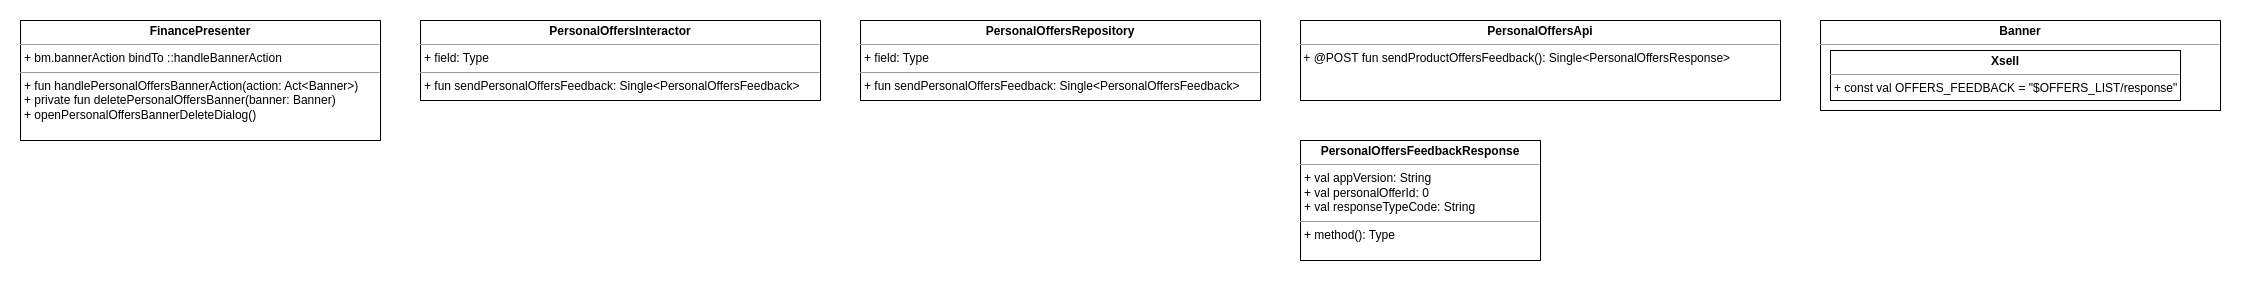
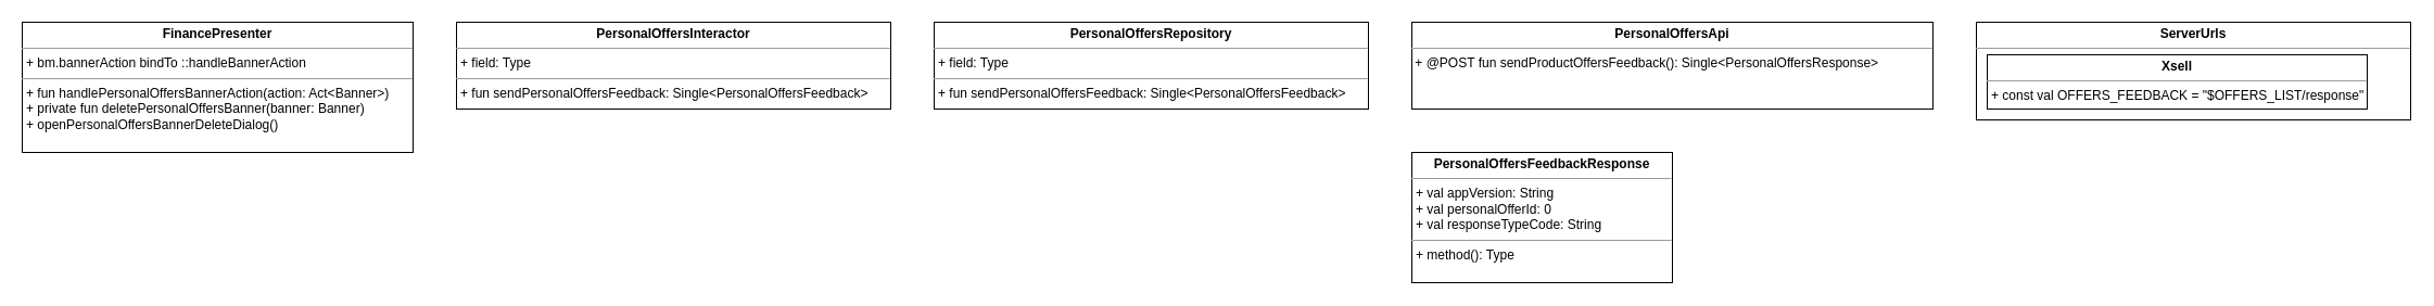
- <mxCell id="2" value="&lt;p style=&quot;margin: 0px ; margin-top: 4px ; text-align: center&quot;&gt;&lt;b&gt;Banner&lt;/b&gt;&lt;/p&gt;&lt;hr size=&quot;1&quot;&gt;&lt;p style=&quot;margin: 0px ; margin-left: 4px&quot;&gt;&lt;br&gt;&lt;/p&gt;" style="verticalAlign=top;align=left;overflow=fill;fontSize=12;fontFamily=Helvetica;html=1;" vertex="1" parent="1"><mxGeometry x="1820" y="20" width="400" height="90" as="geometry" /></mxCell>
+ <mxCell id="2" value="&lt;p style=&quot;margin: 0px ; margin-top: 4px ; text-align: center&quot;&gt;&lt;b&gt;ServerUrls&lt;/b&gt;&lt;/p&gt;&lt;hr size=&quot;1&quot;&gt;&lt;p style=&quot;margin: 0px ; margin-left: 4px&quot;&gt;&lt;br&gt;&lt;/p&gt;" style="verticalAlign=top;align=left;overflow=fill;fontSize=12;fontFamily=Helvetica;html=1;" vertex="1" parent="1"><mxGeometry x="1820" y="20" width="400" height="90" as="geometry" /></mxCell>
